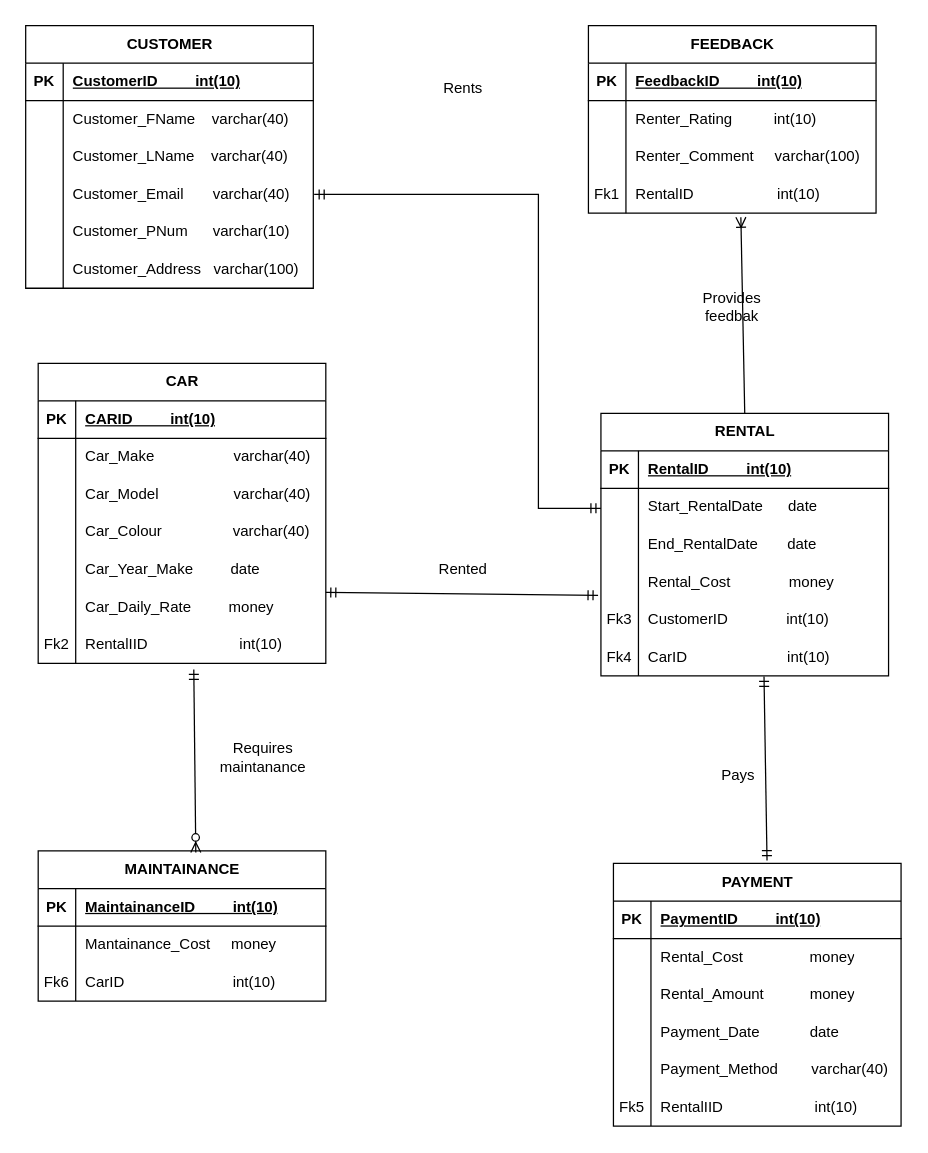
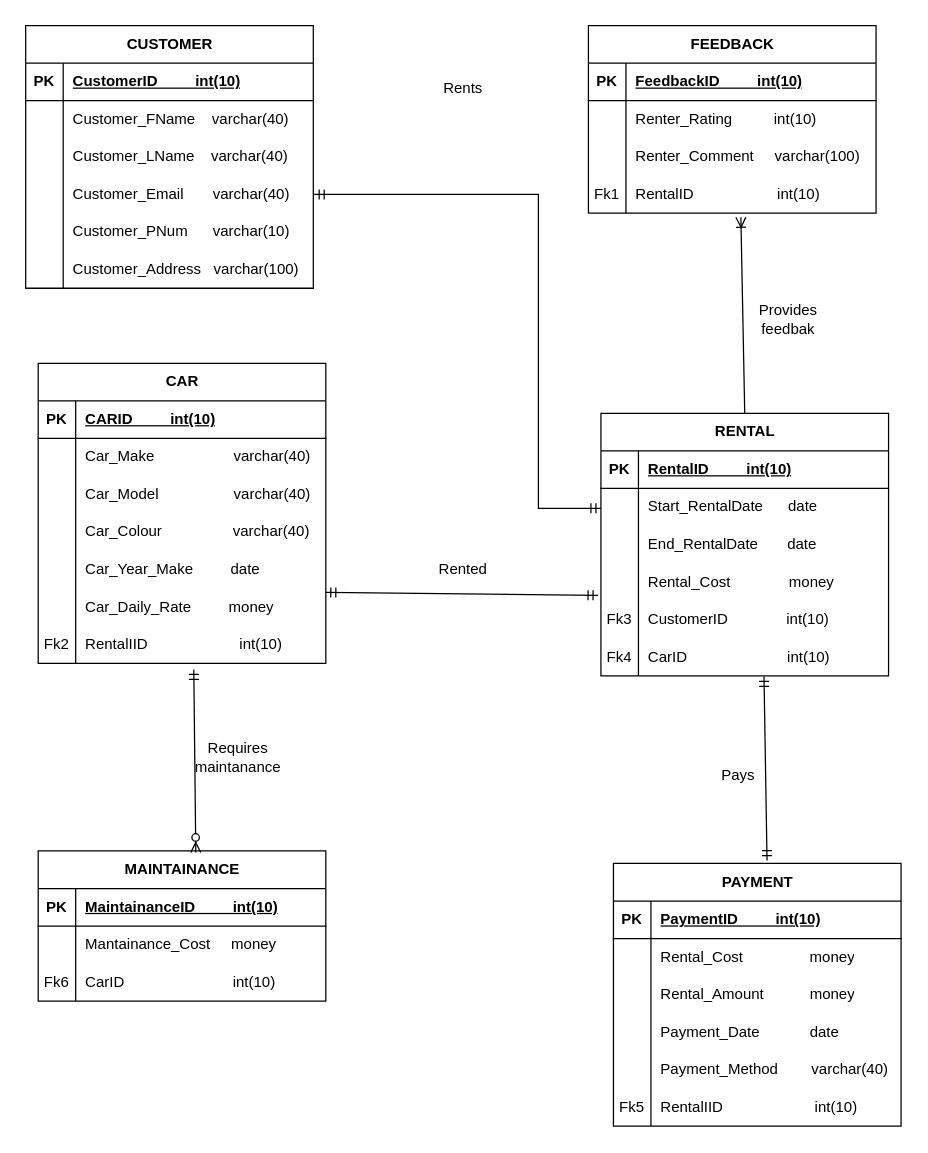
- <mxCell id="109" value="Provides feedbak" style="text;html=1;align=center;verticalAlign=middle;whiteSpace=wrap;rounded=0;" vertex="1" parent="1"><mxGeometry x="555" y="230" width="60" height="30" as="geometry" /></mxCell>
+ <mxCell id="109" value="Provides feedbak" style="text;html=1;align=center;verticalAlign=middle;whiteSpace=wrap;rounded=0;" vertex="1" parent="1"><mxGeometry x="600" y="240" width="60" height="30" as="geometry" /></mxCell>
- <mxCell id="112" value="Requires maintanance" style="text;html=1;align=center;verticalAlign=middle;whiteSpace=wrap;rounded=0;" vertex="1" parent="1"><mxGeometry x="180" y="590" width="60" height="30" as="geometry" /></mxCell>
+ <mxCell id="112" value="Requires maintanance" style="text;html=1;align=center;verticalAlign=middle;whiteSpace=wrap;rounded=0;" vertex="1" parent="1"><mxGeometry x="160" y="590" width="60" height="30" as="geometry" /></mxCell>
